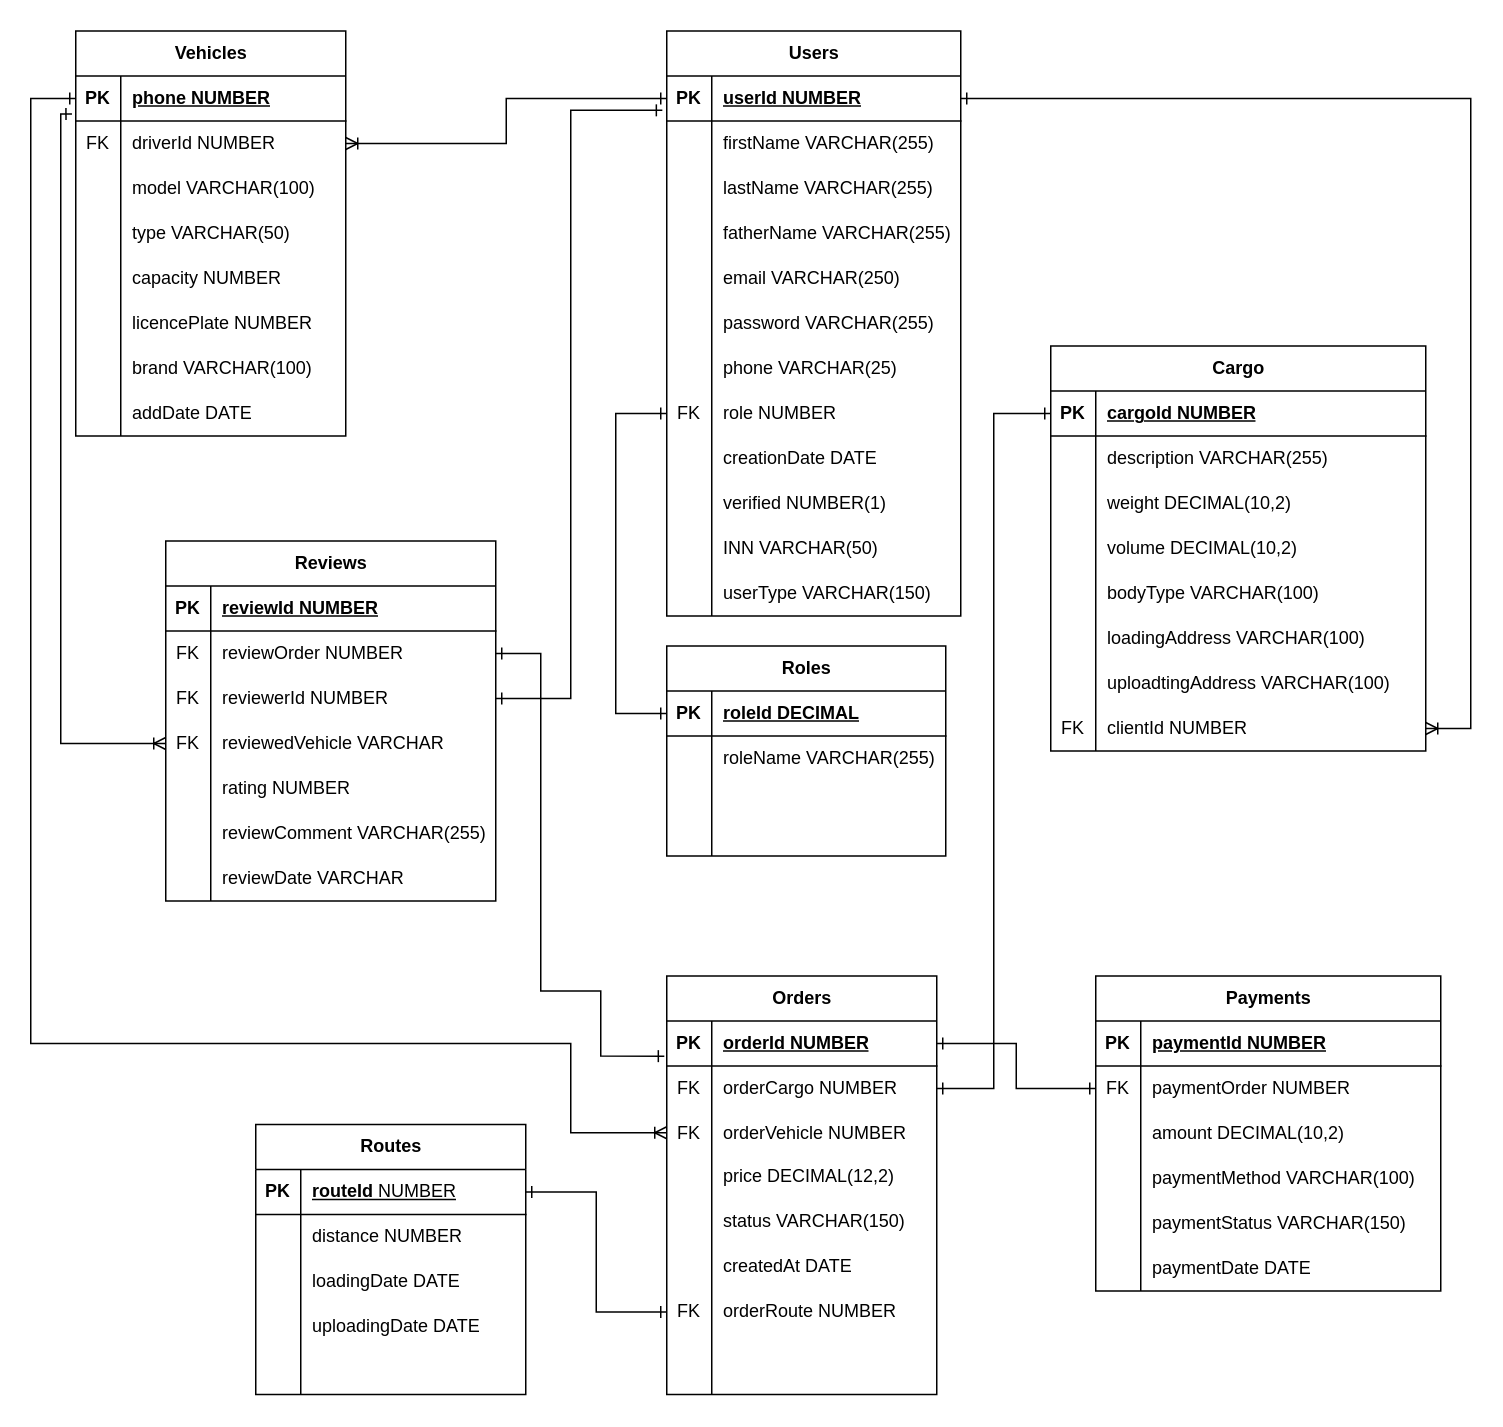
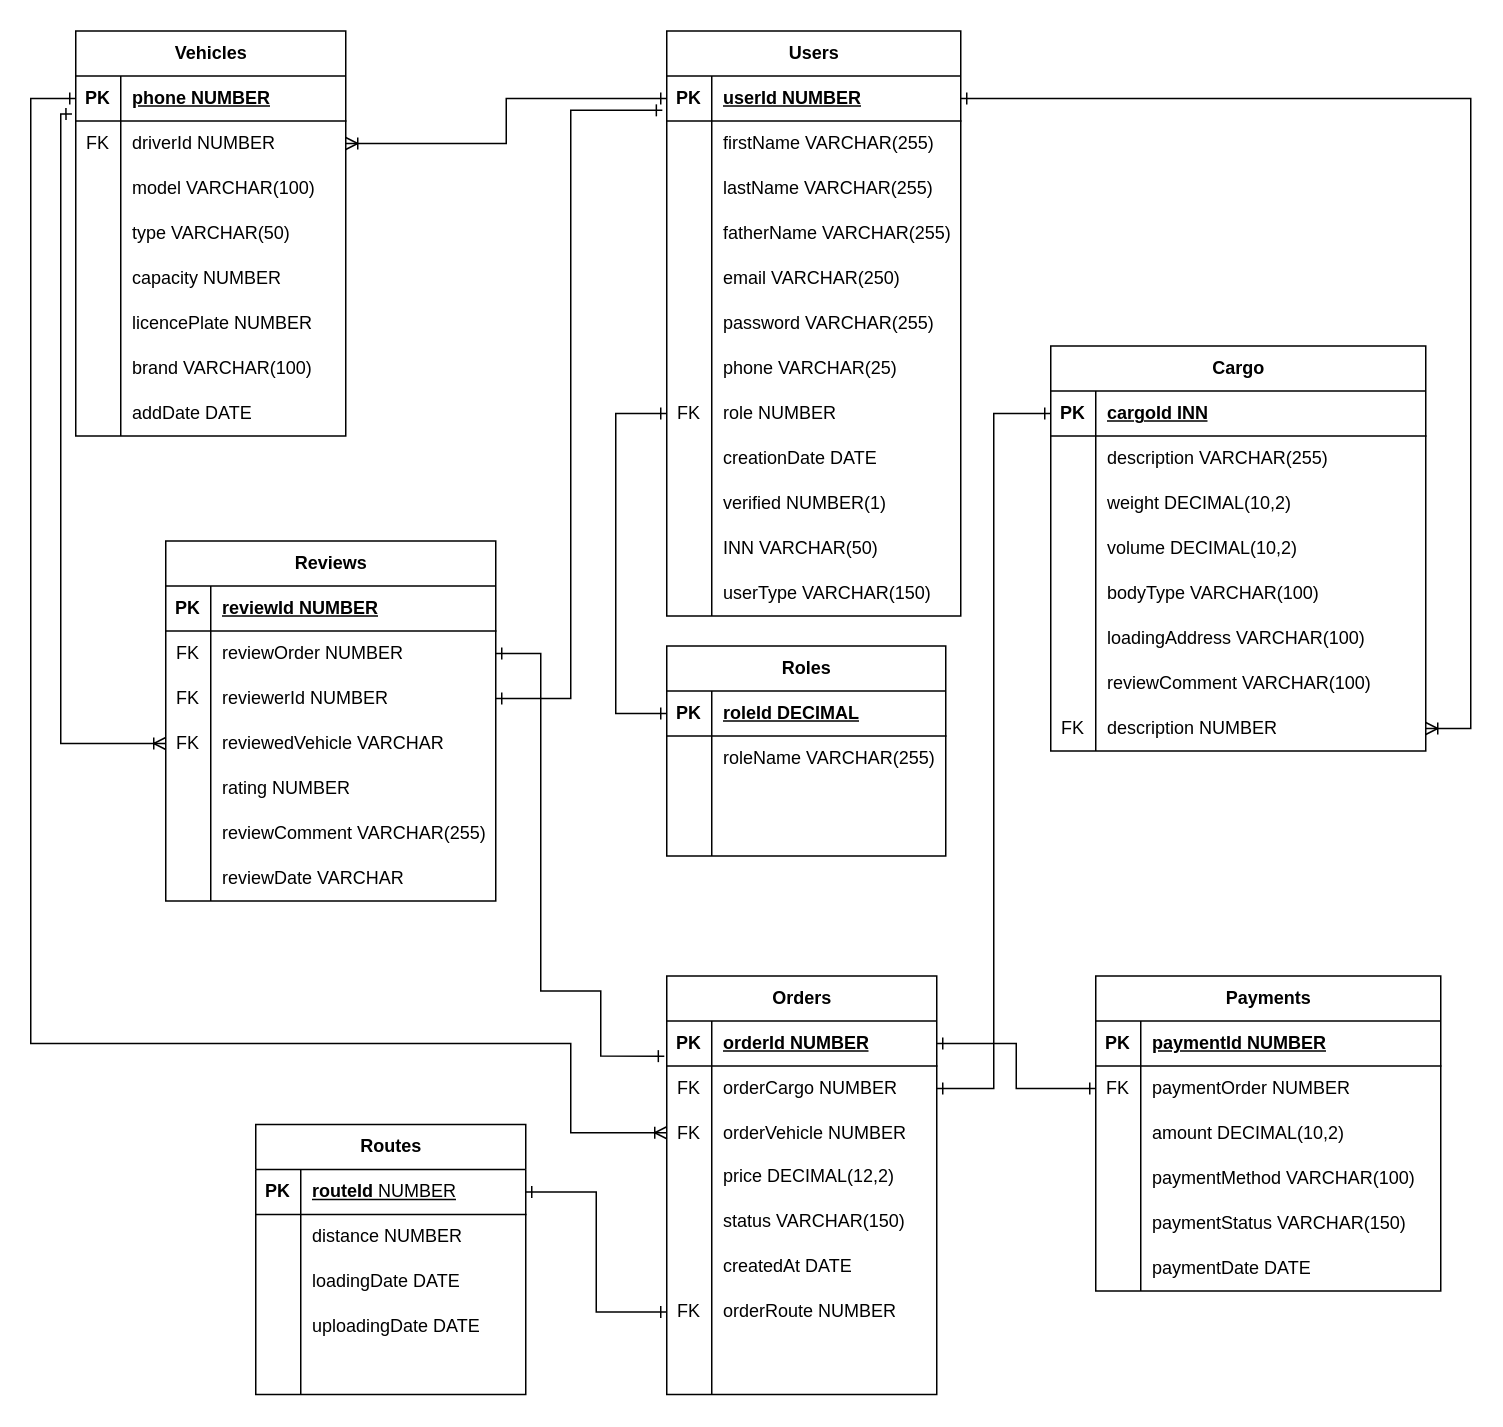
- <mxCell id="108" value="cargoId NUMBER" style="shape=partialRectangle;connectable=0;fillColor=none;top=0;left=0;bottom=0;right=0;align=left;spacingLeft=6;fontStyle=5;overflow=hidden;whiteSpace=wrap;html=1;" vertex="1" parent="106"><mxGeometry x="30" width="220" height="30" as="geometry"><mxRectangle width="220" height="30" as="alternateBounds" /></mxGeometry></mxCell>
+ <mxCell id="108" value="cargoId INN" style="shape=partialRectangle;connectable=0;fillColor=none;top=0;left=0;bottom=0;right=0;align=left;spacingLeft=6;fontStyle=5;overflow=hidden;whiteSpace=wrap;html=1;" vertex="1" parent="106"><mxGeometry x="30" width="220" height="30" as="geometry"><mxRectangle width="220" height="30" as="alternateBounds" /></mxGeometry></mxCell>
- <mxCell id="126" value="uploadtingAddress VARCHAR(100)" style="shape=partialRectangle;connectable=0;fillColor=none;top=0;left=0;bottom=0;right=0;align=left;spacingLeft=6;overflow=hidden;whiteSpace=wrap;html=1;" vertex="1" parent="124"><mxGeometry x="30" width="220" height="30" as="geometry"><mxRectangle width="220" height="30" as="alternateBounds" /></mxGeometry></mxCell>
+ <mxCell id="126" value="reviewComment VARCHAR(100)" style="shape=partialRectangle;connectable=0;fillColor=none;top=0;left=0;bottom=0;right=0;align=left;spacingLeft=6;overflow=hidden;whiteSpace=wrap;html=1;" vertex="1" parent="124"><mxGeometry x="30" width="220" height="30" as="geometry"><mxRectangle width="220" height="30" as="alternateBounds" /></mxGeometry></mxCell>
- <mxCell id="129" value="clientId NUMBER" style="shape=partialRectangle;connectable=0;fillColor=none;top=0;left=0;bottom=0;right=0;align=left;spacingLeft=6;overflow=hidden;whiteSpace=wrap;html=1;" vertex="1" parent="127"><mxGeometry x="30" width="220" height="30" as="geometry"><mxRectangle width="220" height="30" as="alternateBounds" /></mxGeometry></mxCell>
+ <mxCell id="129" value="description NUMBER" style="shape=partialRectangle;connectable=0;fillColor=none;top=0;left=0;bottom=0;right=0;align=left;spacingLeft=6;overflow=hidden;whiteSpace=wrap;html=1;" vertex="1" parent="127"><mxGeometry x="30" width="220" height="30" as="geometry"><mxRectangle width="220" height="30" as="alternateBounds" /></mxGeometry></mxCell>
